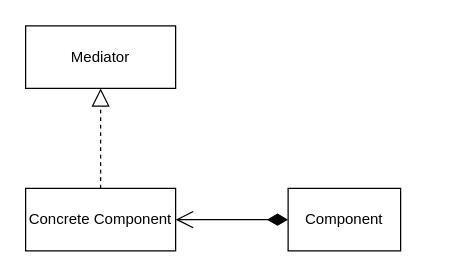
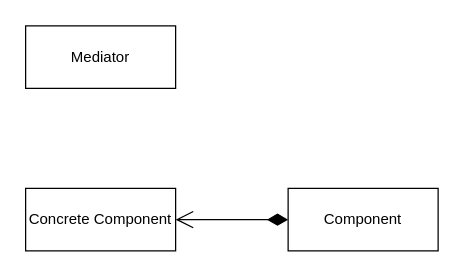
- <mxCell id="4" value="" style="endArrow=block;dashed=1;endFill=0;endSize=12;html=1;exitX=0.5;exitY=0;exitDx=0;exitDy=0;entryX=0.5;entryY=1;entryDx=0;entryDy=0;" edge="1" parent="1" source="3" target="2"><mxGeometry width="160" relative="1" as="geometry"><mxPoint x="-180" y="130" as="sourcePoint" /><mxPoint x="-20" y="130" as="targetPoint" /></mxGeometry></mxCell>
- <mxCell id="5" value="Component" style="rounded=0;whiteSpace=wrap;html=1;" vertex="1" parent="1"><mxGeometry x="230" y="150" width="90" height="50" as="geometry" /></mxCell>
+ <mxCell id="5" value="Component" style="rounded=0;whiteSpace=wrap;html=1;" vertex="1" parent="1"><mxGeometry x="230" y="150" width="120" height="50" as="geometry" /></mxCell>
